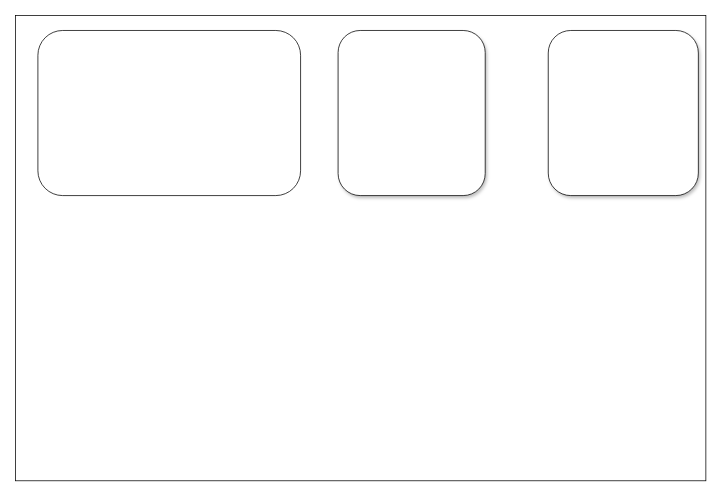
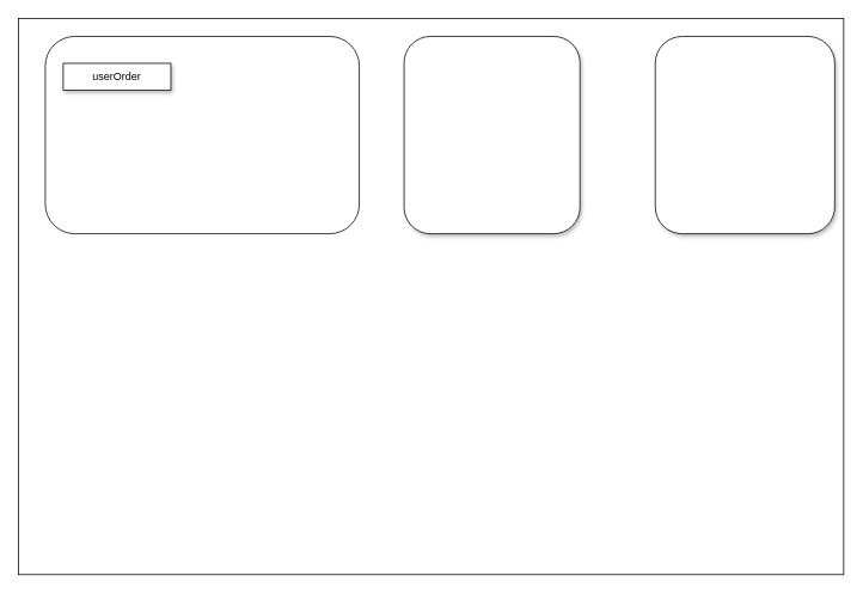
+ <mxCell id="6" value="userOrder" style="rounded=0;whiteSpace=wrap;html=1;shadow=1;" parent="1" vertex="1"><mxGeometry y="70" width="120" height="30" as="geometry" x="70" /></mxCell>
